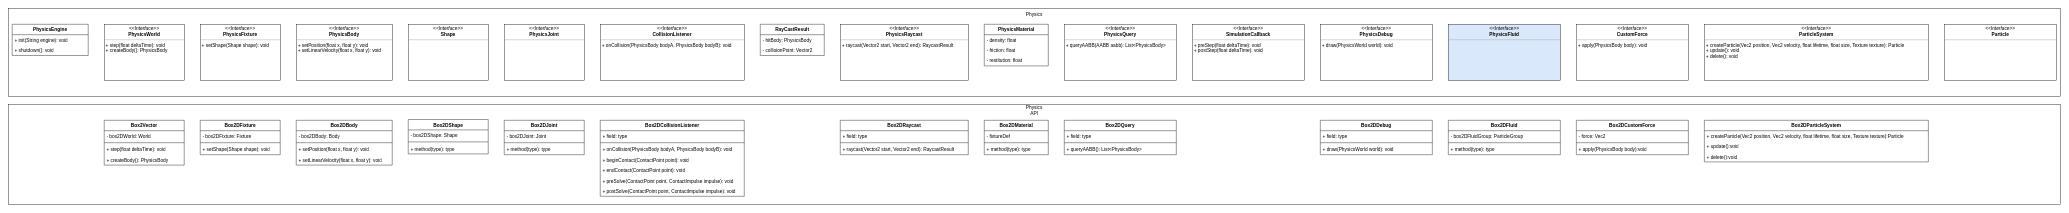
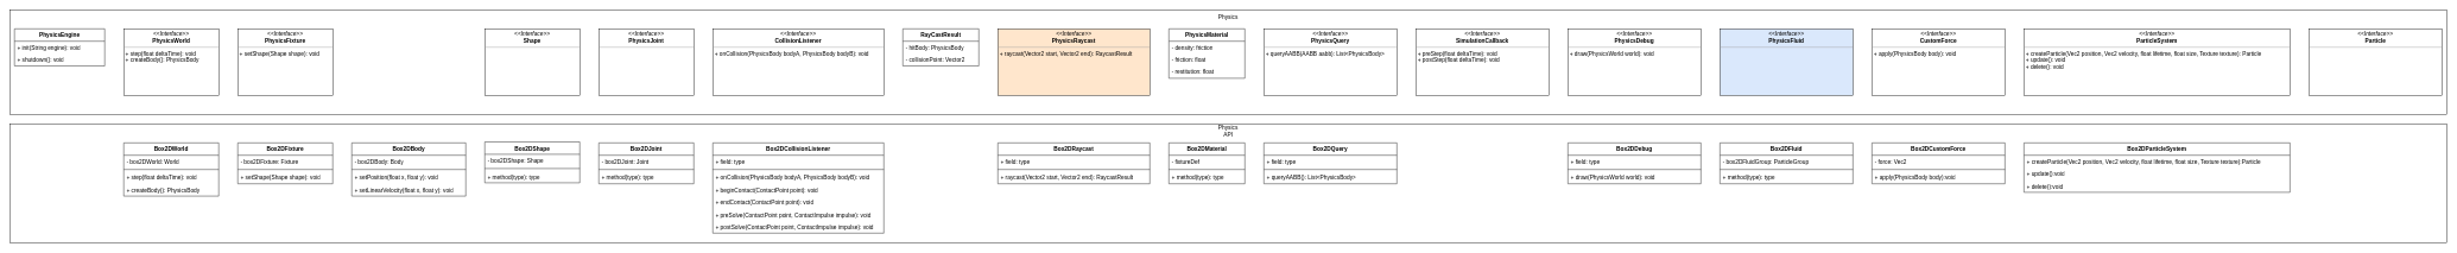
- <mxCell id="8" value="- density: float" style="text;strokeColor=none;fillColor=none;align=left;verticalAlign=top;spacingLeft=4;spacingRight=4;overflow=hidden;rotatable=0;points=[[0,0.5],[1,0.5]];portConstraint=eastwest;whiteSpace=wrap;html=1;" parent="7" vertex="1"><mxGeometry y="26" width="160" height="26" as="geometry" /></mxCell>
+ <mxCell id="8" value="- density: friction" style="text;strokeColor=none;fillColor=none;align=left;verticalAlign=top;spacingLeft=4;spacingRight=4;overflow=hidden;rotatable=0;points=[[0,0.5],[1,0.5]];portConstraint=eastwest;whiteSpace=wrap;html=1;" parent="7" vertex="1"><mxGeometry y="26" width="160" height="26" as="geometry" /></mxCell>
- <mxCell id="55" value="&lt;p style=&quot;margin:0px;margin-top:4px;text-align:center;&quot;&gt;&lt;i&gt;&amp;lt;&amp;lt;Interface&amp;gt;&amp;gt;&lt;/i&gt;&lt;br&gt;&lt;b&gt;PhysicsBody&lt;/b&gt;&lt;/p&gt;&lt;hr size=&quot;1&quot;&gt;&lt;p style=&quot;margin:0px;margin-left:4px;&quot;&gt;+ setPosition(float x, float y): void&lt;/p&gt;&lt;p style=&quot;margin:0px;margin-left:4px;&quot;&gt;+ setLinearVelocity(float x, float y): void&lt;/p&gt;" style="verticalAlign=top;align=left;overflow=fill;fontSize=12;fontFamily=Helvetica;html=1;whiteSpace=wrap;" parent="1" vertex="1"><mxGeometry x="740" y="60" width="240" height="140" as="geometry" /></mxCell>
- <mxCell id="59" value="&lt;p style=&quot;margin:0px;margin-top:4px;text-align:center;&quot;&gt;&lt;i&gt;&amp;lt;&amp;lt;Interface&amp;gt;&amp;gt;&lt;/i&gt;&lt;br&gt;&lt;b&gt;PhysicsRaycast&lt;/b&gt;&lt;/p&gt;&lt;hr size=&quot;1&quot;&gt;&lt;p style=&quot;margin:0px;margin-left:4px;&quot;&gt;+ raycast(Vector2 start, Vector2 end): RaycastResult&lt;/p&gt;" style="verticalAlign=top;align=left;overflow=fill;fontSize=12;fontFamily=Helvetica;html=1;whiteSpace=wrap;" parent="1" vertex="1"><mxGeometry x="2100" y="60" width="320" height="140" as="geometry" /></mxCell>
+ <mxCell id="59" value="&lt;p style=&quot;margin:0px;margin-top:4px;text-align:center;&quot;&gt;&lt;i&gt;&amp;lt;&amp;lt;Interface&amp;gt;&amp;gt;&lt;/i&gt;&lt;br&gt;&lt;b&gt;PhysicsRaycast&lt;/b&gt;&lt;/p&gt;&lt;hr size=&quot;1&quot;&gt;&lt;p style=&quot;margin:0px;margin-left:4px;&quot;&gt;+ raycast(Vector2 start, Vector2 end): RaycastResult&lt;/p&gt;" style="verticalAlign=top;align=left;overflow=fill;fontSize=12;fontFamily=Helvetica;html=1;whiteSpace=wrap;fillColor=#ffe6cc;" parent="1" vertex="1"><mxGeometry x="2100" y="60" width="320" height="140" as="geometry" /></mxCell>
- <mxCell id="11" value="Box2Vector" style="swimlane;fontStyle=1;align=center;verticalAlign=top;childLayout=stackLayout;horizontal=1;startSize=26;horizontalStack=0;resizeParent=1;resizeParentMax=0;resizeLast=0;collapsible=1;marginBottom=0;whiteSpace=wrap;html=1;" parent="1" vertex="1"><mxGeometry y="300" width="200" height="112" as="geometry" x="260" /></mxCell>
+ <mxCell id="11" value="Box2DWorld" style="swimlane;fontStyle=1;align=center;verticalAlign=top;childLayout=stackLayout;horizontal=1;startSize=26;horizontalStack=0;resizeParent=1;resizeParentMax=0;resizeLast=0;collapsible=1;marginBottom=0;whiteSpace=wrap;html=1;" parent="1" vertex="1"><mxGeometry y="300" width="200" height="112" as="geometry" x="260" /></mxCell>
